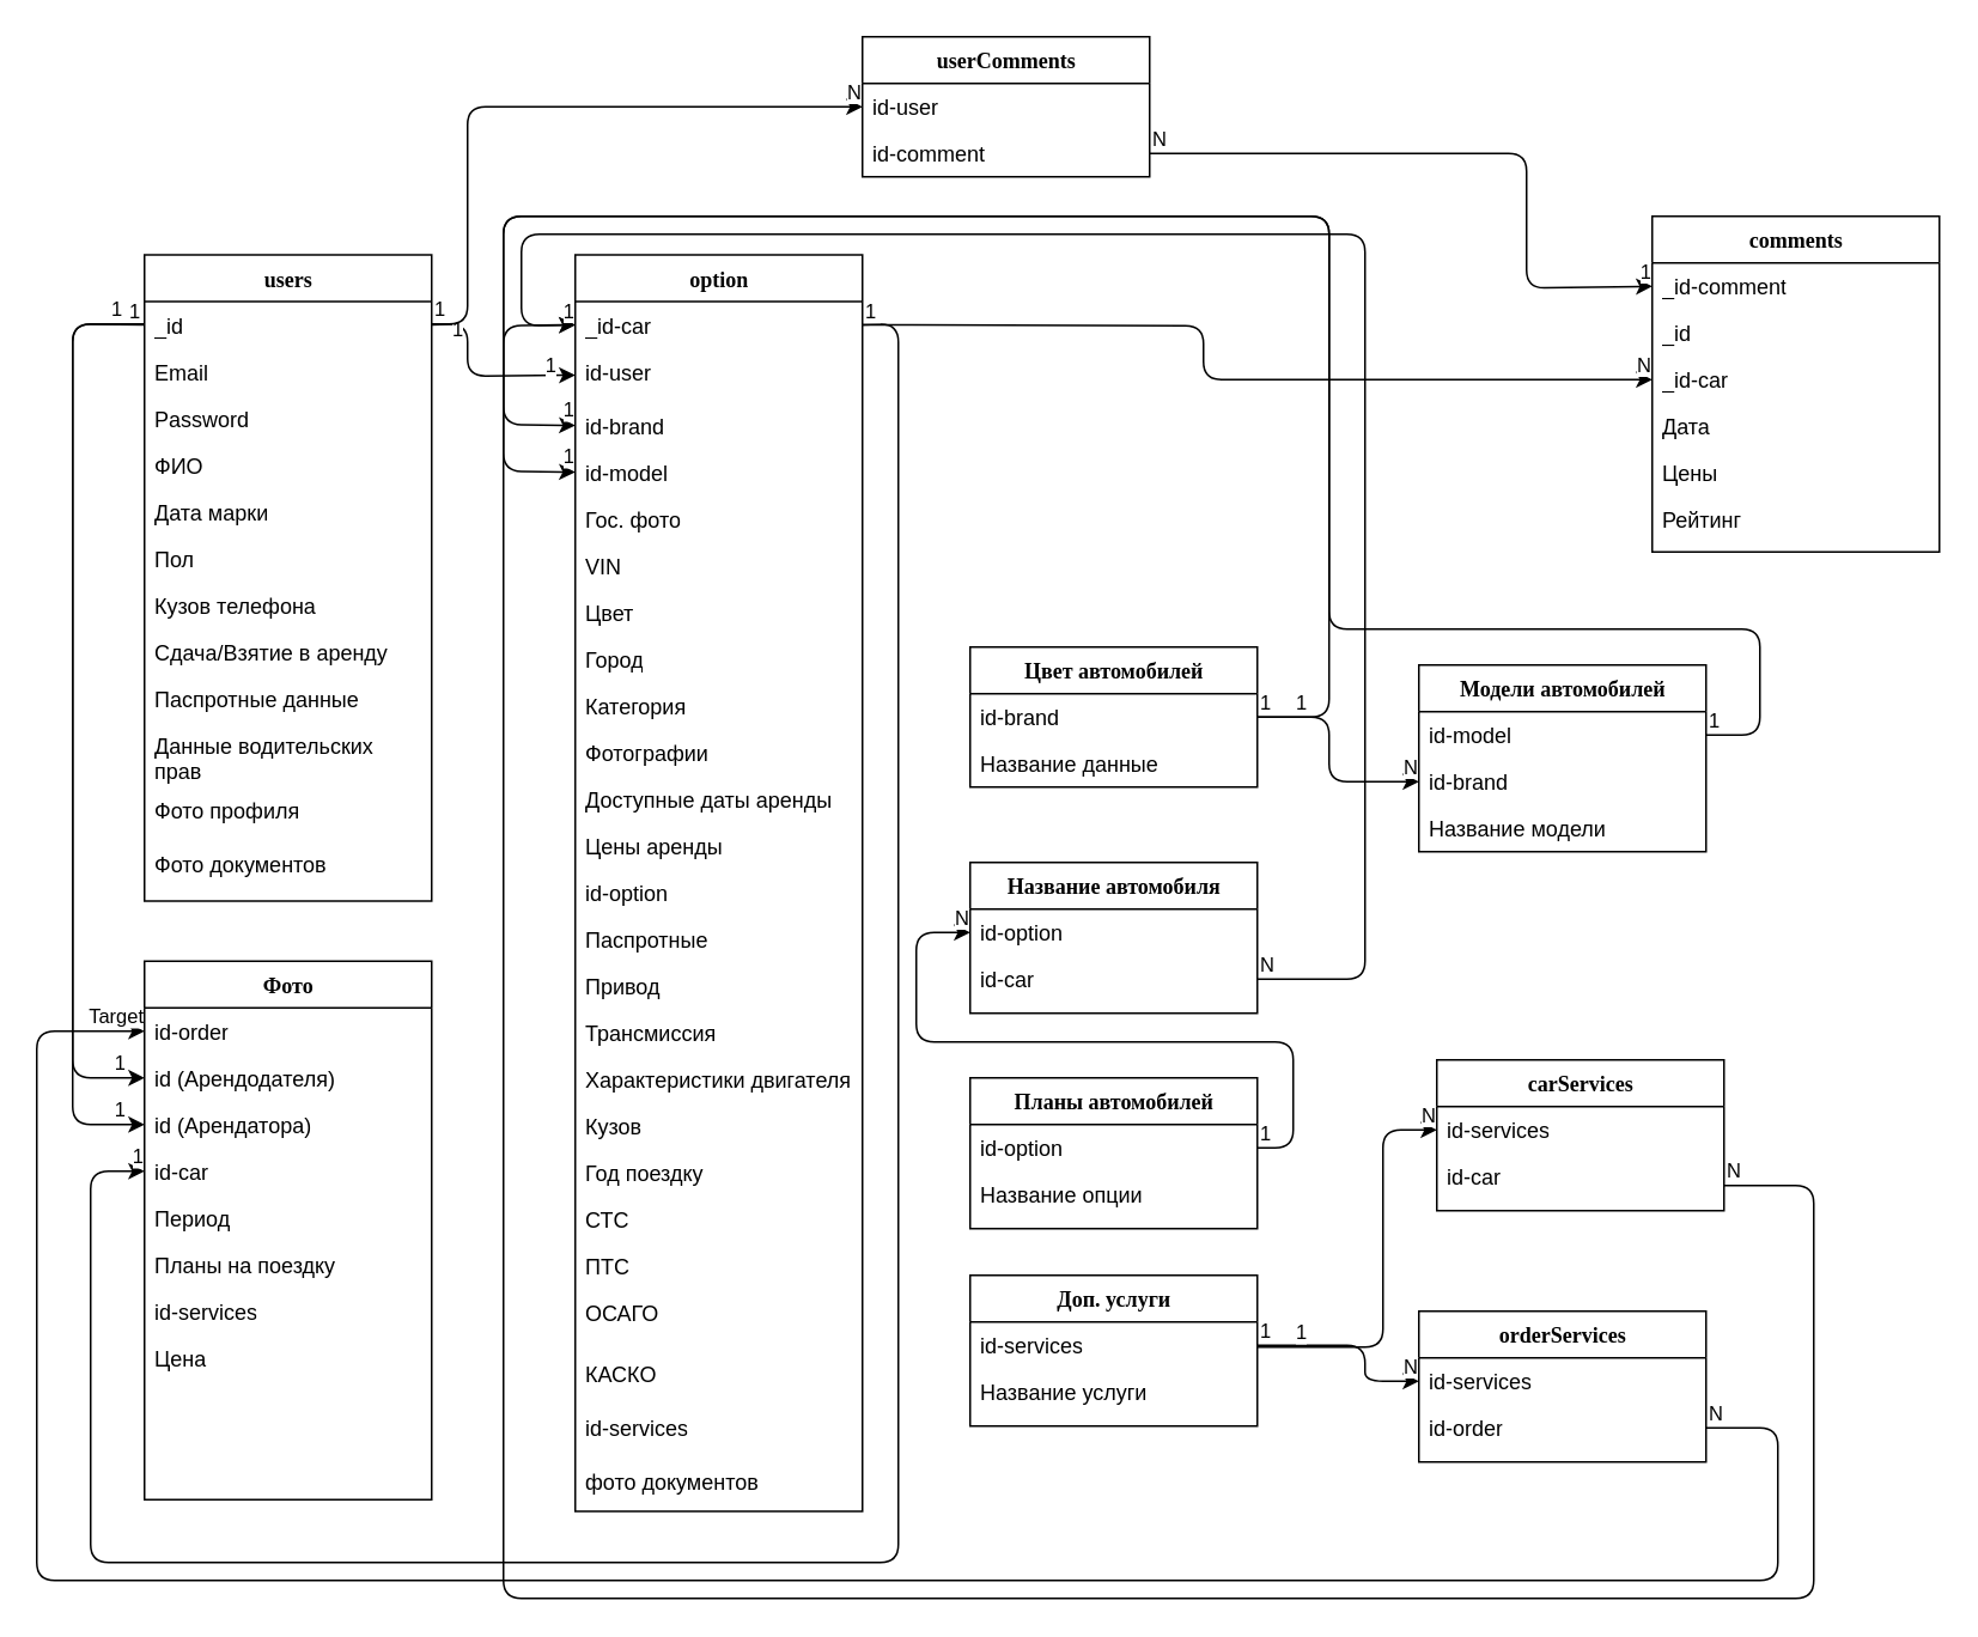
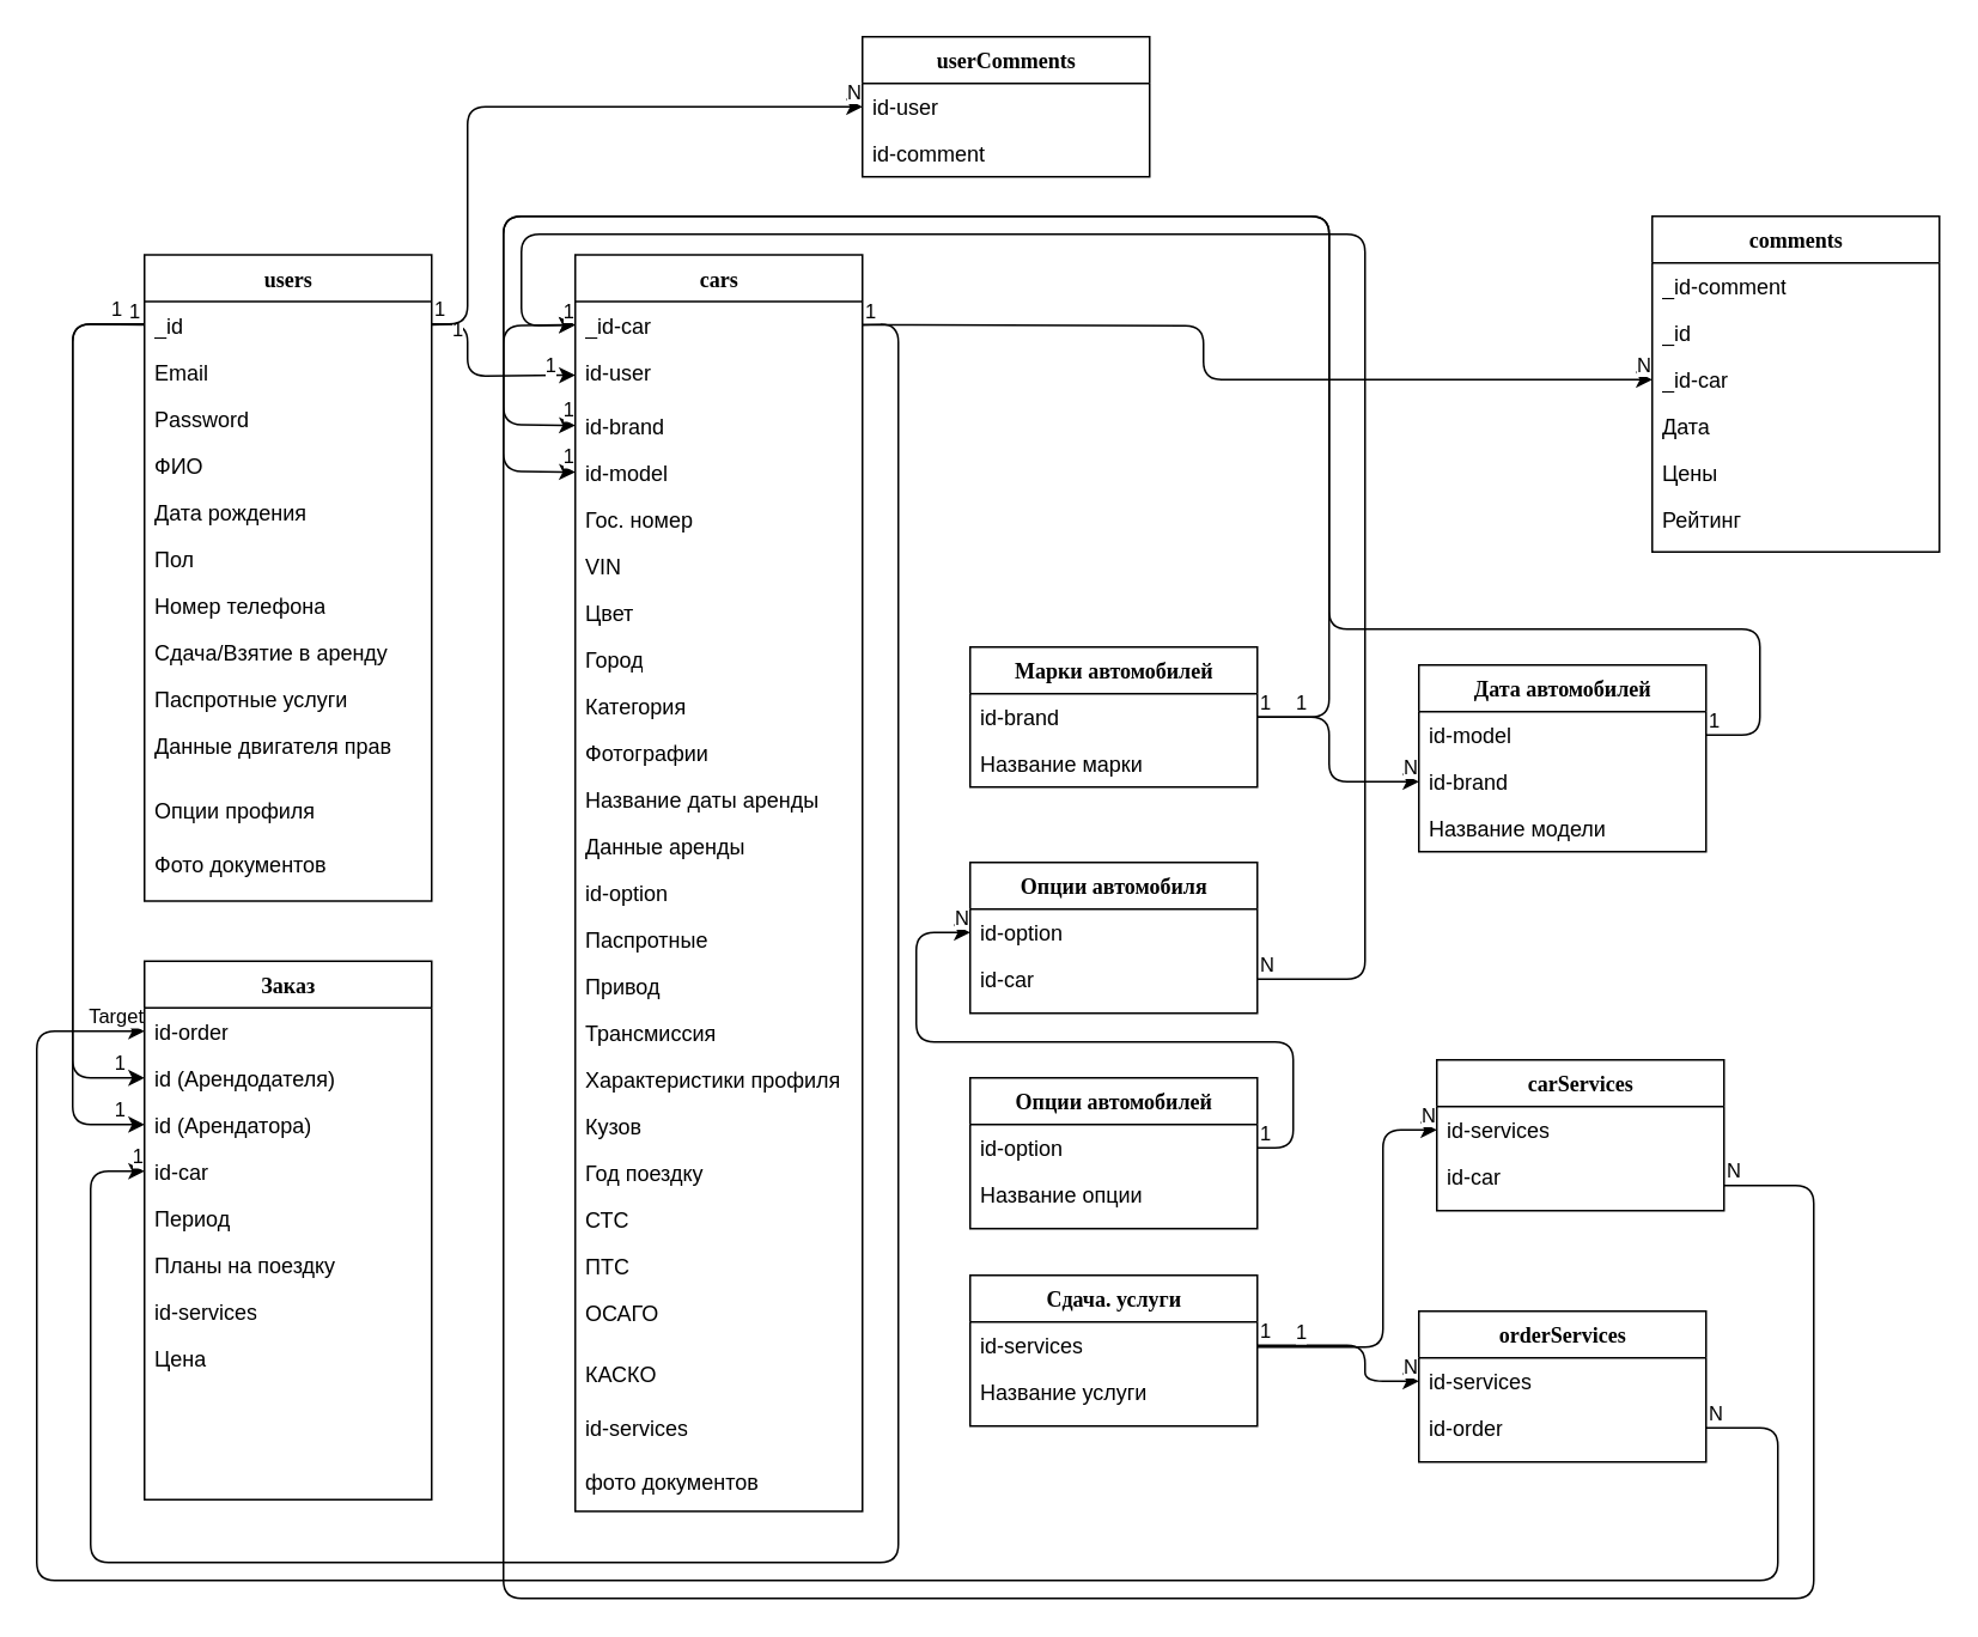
- <mxCell id="115" value="" style="endArrow=classic;html=1;exitX=1;exitY=0.5;exitDx=0;exitDy=0;entryX=0;entryY=0.5;entryDx=0;entryDy=0;" edge="1" parent="1" source="111" target="42"><mxGeometry relative="1" as="geometry"><mxPoint x="480" y="340" as="sourcePoint" /><mxPoint x="640" y="340" as="targetPoint" /><Array as="points"><mxPoint x="850" y="85" /><mxPoint x="850" y="160" /></Array></mxGeometry></mxCell>
- <mxCell id="116" value="N" style="edgeLabel;resizable=0;html=1;align=left;verticalAlign=bottom;" connectable="0" vertex="1" parent="115"><mxGeometry x="-1" relative="1" as="geometry" /></mxCell>
- <mxCell id="117" value="1" style="edgeLabel;resizable=0;html=1;align=right;verticalAlign=bottom;" connectable="0" vertex="1" parent="115"><mxGeometry x="1" relative="1" as="geometry" /></mxCell>
- <mxCell id="15" value="option" style="swimlane;html=1;fontStyle=1;align=center;verticalAlign=top;childLayout=stackLayout;horizontal=1;startSize=26;horizontalStack=0;resizeParent=1;resizeLast=0;collapsible=1;marginBottom=0;swimlaneFillColor=#ffffff;rounded=0;shadow=0;comic=0;labelBackgroundColor=none;strokeWidth=1;fillColor=none;fontFamily=Verdana;fontSize=12" parent="1" vertex="1"><mxGeometry x="320" y="141.5" width="160" height="700" as="geometry" /></mxCell>
+ <mxCell id="15" value="cars" style="swimlane;html=1;fontStyle=1;align=center;verticalAlign=top;childLayout=stackLayout;horizontal=1;startSize=26;horizontalStack=0;resizeParent=1;resizeLast=0;collapsible=1;marginBottom=0;swimlaneFillColor=#ffffff;rounded=0;shadow=0;comic=0;labelBackgroundColor=none;strokeWidth=1;fillColor=none;fontFamily=Verdana;fontSize=12" parent="1" vertex="1"><mxGeometry x="320" y="141.5" width="160" height="700" as="geometry" /></mxCell>
- <mxCell id="7" value="Дата марки" style="text;html=1;strokeColor=none;fillColor=none;align=left;verticalAlign=top;spacingLeft=4;spacingRight=4;whiteSpace=wrap;overflow=hidden;rotatable=0;points=[[0,0.5],[1,0.5]];portConstraint=eastwest;" parent="2" vertex="1"><mxGeometry y="130" width="160" height="26" as="geometry" /></mxCell>
+ <mxCell id="7" value="Дата рождения" style="text;html=1;strokeColor=none;fillColor=none;align=left;verticalAlign=top;spacingLeft=4;spacingRight=4;whiteSpace=wrap;overflow=hidden;rotatable=0;points=[[0,0.5],[1,0.5]];portConstraint=eastwest;" parent="2" vertex="1"><mxGeometry y="130" width="160" height="26" as="geometry" /></mxCell>
- <mxCell id="20" value="Гос. фото" style="text;html=1;strokeColor=none;fillColor=none;align=left;verticalAlign=top;spacingLeft=4;spacingRight=4;whiteSpace=wrap;overflow=hidden;rotatable=0;points=[[0,0.5],[1,0.5]];portConstraint=eastwest;" vertex="1" parent="15"><mxGeometry y="134" width="160" height="26" as="geometry" /></mxCell>
+ <mxCell id="20" value="Гос. номер" style="text;html=1;strokeColor=none;fillColor=none;align=left;verticalAlign=top;spacingLeft=4;spacingRight=4;whiteSpace=wrap;overflow=hidden;rotatable=0;points=[[0,0.5],[1,0.5]];portConstraint=eastwest;" vertex="1" parent="15"><mxGeometry y="134" width="160" height="26" as="geometry" /></mxCell>
- <mxCell id="9" value="Кузов телефона" style="text;html=1;strokeColor=none;fillColor=none;align=left;verticalAlign=top;spacingLeft=4;spacingRight=4;whiteSpace=wrap;overflow=hidden;rotatable=0;points=[[0,0.5],[1,0.5]];portConstraint=eastwest;" vertex="1" parent="2"><mxGeometry y="182" width="160" height="26" as="geometry" /></mxCell>
+ <mxCell id="9" value="Номер телефона" style="text;html=1;strokeColor=none;fillColor=none;align=left;verticalAlign=top;spacingLeft=4;spacingRight=4;whiteSpace=wrap;overflow=hidden;rotatable=0;points=[[0,0.5],[1,0.5]];portConstraint=eastwest;" vertex="1" parent="2"><mxGeometry y="182" width="160" height="26" as="geometry" /></mxCell>
- <mxCell id="57" value="Цвет автомобилей" style="swimlane;html=1;fontStyle=1;align=center;verticalAlign=top;childLayout=stackLayout;horizontal=1;startSize=26;horizontalStack=0;resizeParent=1;resizeLast=0;collapsible=1;marginBottom=0;swimlaneFillColor=#ffffff;rounded=0;shadow=0;comic=0;labelBackgroundColor=none;strokeWidth=1;fillColor=none;fontFamily=Verdana;fontSize=12" parent="1" vertex="1"><mxGeometry x="540" y="360" width="160" height="78" as="geometry" /></mxCell>
+ <mxCell id="57" value="Марки автомобилей" style="swimlane;html=1;fontStyle=1;align=center;verticalAlign=top;childLayout=stackLayout;horizontal=1;startSize=26;horizontalStack=0;resizeParent=1;resizeLast=0;collapsible=1;marginBottom=0;swimlaneFillColor=#ffffff;rounded=0;shadow=0;comic=0;labelBackgroundColor=none;strokeWidth=1;fillColor=none;fontFamily=Verdana;fontSize=12" parent="1" vertex="1"><mxGeometry x="540" y="360" width="160" height="78" as="geometry" /></mxCell>
- <mxCell id="60" value="Модели автомобилей" style="swimlane;html=1;fontStyle=1;align=center;verticalAlign=top;childLayout=stackLayout;horizontal=1;startSize=26;horizontalStack=0;resizeParent=1;resizeLast=0;collapsible=1;marginBottom=0;swimlaneFillColor=#ffffff;rounded=0;shadow=0;comic=0;labelBackgroundColor=none;strokeWidth=1;fillColor=none;fontFamily=Verdana;fontSize=12" vertex="1" parent="1"><mxGeometry x="790" y="370" width="160" height="104" as="geometry" /></mxCell>
+ <mxCell id="60" value="Дата автомобилей" style="swimlane;html=1;fontStyle=1;align=center;verticalAlign=top;childLayout=stackLayout;horizontal=1;startSize=26;horizontalStack=0;resizeParent=1;resizeLast=0;collapsible=1;marginBottom=0;swimlaneFillColor=#ffffff;rounded=0;shadow=0;comic=0;labelBackgroundColor=none;strokeWidth=1;fillColor=none;fontFamily=Verdana;fontSize=12" vertex="1" parent="1"><mxGeometry x="790" y="370" width="160" height="104" as="geometry" /></mxCell>
- <mxCell id="11" value="Паспротные данные" style="text;html=1;strokeColor=none;fillColor=none;align=left;verticalAlign=top;spacingLeft=4;spacingRight=4;whiteSpace=wrap;overflow=hidden;rotatable=0;points=[[0,0.5],[1,0.5]];portConstraint=eastwest;" vertex="1" parent="2"><mxGeometry y="234" width="160" height="26" as="geometry" /></mxCell>
+ <mxCell id="11" value="Паспротные услуги" style="text;html=1;strokeColor=none;fillColor=none;align=left;verticalAlign=top;spacingLeft=4;spacingRight=4;whiteSpace=wrap;overflow=hidden;rotatable=0;points=[[0,0.5],[1,0.5]];portConstraint=eastwest;" vertex="1" parent="2"><mxGeometry y="234" width="160" height="26" as="geometry" /></mxCell>
- <mxCell id="12" value="Данные водительских прав" style="text;html=1;strokeColor=none;fillColor=none;align=left;verticalAlign=top;spacingLeft=4;spacingRight=4;whiteSpace=wrap;overflow=hidden;rotatable=0;points=[[0,0.5],[1,0.5]];portConstraint=eastwest;" vertex="1" parent="2"><mxGeometry y="260" width="160" height="36" as="geometry" /></mxCell>
+ <mxCell id="12" value="Данные двигателя прав" style="text;html=1;strokeColor=none;fillColor=none;align=left;verticalAlign=top;spacingLeft=4;spacingRight=4;whiteSpace=wrap;overflow=hidden;rotatable=0;points=[[0,0.5],[1,0.5]];portConstraint=eastwest;" vertex="1" parent="2"><mxGeometry y="260" width="160" height="36" as="geometry" /></mxCell>
- <mxCell id="59" value="Название данные" style="text;html=1;strokeColor=none;fillColor=none;align=left;verticalAlign=top;spacingLeft=4;spacingRight=4;whiteSpace=wrap;overflow=hidden;rotatable=0;points=[[0,0.5],[1,0.5]];portConstraint=eastwest;" parent="57" vertex="1"><mxGeometry y="52" width="160" height="26" as="geometry" /></mxCell>
+ <mxCell id="59" value="Название марки" style="text;html=1;strokeColor=none;fillColor=none;align=left;verticalAlign=top;spacingLeft=4;spacingRight=4;whiteSpace=wrap;overflow=hidden;rotatable=0;points=[[0,0.5],[1,0.5]];portConstraint=eastwest;" parent="57" vertex="1"><mxGeometry y="52" width="160" height="26" as="geometry" /></mxCell>
- <mxCell id="26" value="Доступные даты аренды" style="text;html=1;strokeColor=none;fillColor=none;align=left;verticalAlign=top;spacingLeft=4;spacingRight=4;whiteSpace=wrap;overflow=hidden;rotatable=0;points=[[0,0.5],[1,0.5]];portConstraint=eastwest;" vertex="1" parent="15"><mxGeometry y="290" width="160" height="26" as="geometry" /></mxCell>
+ <mxCell id="26" value="Название даты аренды" style="text;html=1;strokeColor=none;fillColor=none;align=left;verticalAlign=top;spacingLeft=4;spacingRight=4;whiteSpace=wrap;overflow=hidden;rotatable=0;points=[[0,0.5],[1,0.5]];portConstraint=eastwest;" vertex="1" parent="15"><mxGeometry y="290" width="160" height="26" as="geometry" /></mxCell>
- <mxCell id="13" value="Фото профиля" style="text;html=1;strokeColor=none;fillColor=none;align=left;verticalAlign=top;spacingLeft=4;spacingRight=4;whiteSpace=wrap;overflow=hidden;rotatable=0;points=[[0,0.5],[1,0.5]];portConstraint=eastwest;" vertex="1" parent="2"><mxGeometry y="296" width="160" height="30" as="geometry" /></mxCell>
+ <mxCell id="13" value="Опции профиля" style="text;html=1;strokeColor=none;fillColor=none;align=left;verticalAlign=top;spacingLeft=4;spacingRight=4;whiteSpace=wrap;overflow=hidden;rotatable=0;points=[[0,0.5],[1,0.5]];portConstraint=eastwest;" vertex="1" parent="2"><mxGeometry y="296" width="160" height="30" as="geometry" /></mxCell>
- <mxCell id="27" value="Цены аренды" style="text;html=1;strokeColor=none;fillColor=none;align=left;verticalAlign=top;spacingLeft=4;spacingRight=4;whiteSpace=wrap;overflow=hidden;rotatable=0;points=[[0,0.5],[1,0.5]];portConstraint=eastwest;" vertex="1" parent="15"><mxGeometry y="316" width="160" height="26" as="geometry" /></mxCell>
+ <mxCell id="27" value="Данные аренды" style="text;html=1;strokeColor=none;fillColor=none;align=left;verticalAlign=top;spacingLeft=4;spacingRight=4;whiteSpace=wrap;overflow=hidden;rotatable=0;points=[[0,0.5],[1,0.5]];portConstraint=eastwest;" vertex="1" parent="15"><mxGeometry y="316" width="160" height="26" as="geometry" /></mxCell>
- <mxCell id="103" value="Название автомобиля" style="swimlane;html=1;fontStyle=1;align=center;verticalAlign=top;childLayout=stackLayout;horizontal=1;startSize=26;horizontalStack=0;resizeParent=1;resizeLast=0;collapsible=1;marginBottom=0;swimlaneFillColor=#ffffff;rounded=0;shadow=0;comic=0;labelBackgroundColor=none;strokeWidth=1;fillColor=none;fontFamily=Verdana;fontSize=12" vertex="1" parent="1"><mxGeometry x="540" y="480" width="160" height="84" as="geometry" /></mxCell>
+ <mxCell id="103" value="Опции автомобиля" style="swimlane;html=1;fontStyle=1;align=center;verticalAlign=top;childLayout=stackLayout;horizontal=1;startSize=26;horizontalStack=0;resizeParent=1;resizeLast=0;collapsible=1;marginBottom=0;swimlaneFillColor=#ffffff;rounded=0;shadow=0;comic=0;labelBackgroundColor=none;strokeWidth=1;fillColor=none;fontFamily=Verdana;fontSize=12" vertex="1" parent="1"><mxGeometry x="540" y="480" width="160" height="84" as="geometry" /></mxCell>
- <mxCell id="48" value="Фото" style="swimlane;html=1;fontStyle=1;align=center;verticalAlign=top;childLayout=stackLayout;horizontal=1;startSize=26;horizontalStack=0;resizeParent=1;resizeLast=0;collapsible=1;marginBottom=0;swimlaneFillColor=#ffffff;rounded=0;shadow=0;comic=0;labelBackgroundColor=none;strokeWidth=1;fillColor=none;fontFamily=Verdana;fontSize=12" parent="1" vertex="1"><mxGeometry x="80" y="535" width="160" height="300" as="geometry" /></mxCell>
+ <mxCell id="48" value="Заказ" style="swimlane;html=1;fontStyle=1;align=center;verticalAlign=top;childLayout=stackLayout;horizontal=1;startSize=26;horizontalStack=0;resizeParent=1;resizeLast=0;collapsible=1;marginBottom=0;swimlaneFillColor=#ffffff;rounded=0;shadow=0;comic=0;labelBackgroundColor=none;strokeWidth=1;fillColor=none;fontFamily=Verdana;fontSize=12" parent="1" vertex="1"><mxGeometry x="80" y="535" width="160" height="300" as="geometry" /></mxCell>
- <mxCell id="32" value="Характеристики двигателя" style="text;html=1;strokeColor=none;fillColor=none;align=left;verticalAlign=top;spacingLeft=4;spacingRight=4;whiteSpace=wrap;overflow=hidden;rotatable=0;points=[[0,0.5],[1,0.5]];portConstraint=eastwest;" parent="15" vertex="1"><mxGeometry y="446" width="160" height="26" as="geometry" /></mxCell>
+ <mxCell id="32" value="Характеристики профиля" style="text;html=1;strokeColor=none;fillColor=none;align=left;verticalAlign=top;spacingLeft=4;spacingRight=4;whiteSpace=wrap;overflow=hidden;rotatable=0;points=[[0,0.5],[1,0.5]];portConstraint=eastwest;" parent="15" vertex="1"><mxGeometry y="446" width="160" height="26" as="geometry" /></mxCell>
- <mxCell id="64" value="Планы автомобилей" style="swimlane;html=1;fontStyle=1;align=center;verticalAlign=top;childLayout=stackLayout;horizontal=1;startSize=26;horizontalStack=0;resizeParent=1;resizeLast=0;collapsible=1;marginBottom=0;swimlaneFillColor=#ffffff;rounded=0;shadow=0;comic=0;labelBackgroundColor=none;strokeWidth=1;fillColor=none;fontFamily=Verdana;fontSize=12" vertex="1" parent="1"><mxGeometry x="540" y="600" width="160" height="84" as="geometry" /></mxCell>
+ <mxCell id="64" value="Опции автомобилей" style="swimlane;html=1;fontStyle=1;align=center;verticalAlign=top;childLayout=stackLayout;horizontal=1;startSize=26;horizontalStack=0;resizeParent=1;resizeLast=0;collapsible=1;marginBottom=0;swimlaneFillColor=#ffffff;rounded=0;shadow=0;comic=0;labelBackgroundColor=none;strokeWidth=1;fillColor=none;fontFamily=Verdana;fontSize=12" vertex="1" parent="1"><mxGeometry x="540" y="600" width="160" height="84" as="geometry" /></mxCell>
- <mxCell id="67" value="Доп. услуги" style="swimlane;html=1;fontStyle=1;align=center;verticalAlign=top;childLayout=stackLayout;horizontal=1;startSize=26;horizontalStack=0;resizeParent=1;resizeLast=0;collapsible=1;marginBottom=0;swimlaneFillColor=#ffffff;rounded=0;shadow=0;comic=0;labelBackgroundColor=none;strokeWidth=1;fillColor=none;fontFamily=Verdana;fontSize=12" vertex="1" parent="1"><mxGeometry x="540" y="710" width="160" height="84" as="geometry" /></mxCell>
+ <mxCell id="67" value="Сдача. услуги" style="swimlane;html=1;fontStyle=1;align=center;verticalAlign=top;childLayout=stackLayout;horizontal=1;startSize=26;horizontalStack=0;resizeParent=1;resizeLast=0;collapsible=1;marginBottom=0;swimlaneFillColor=#ffffff;rounded=0;shadow=0;comic=0;labelBackgroundColor=none;strokeWidth=1;fillColor=none;fontFamily=Verdana;fontSize=12" vertex="1" parent="1"><mxGeometry x="540" y="710" width="160" height="84" as="geometry" /></mxCell>
